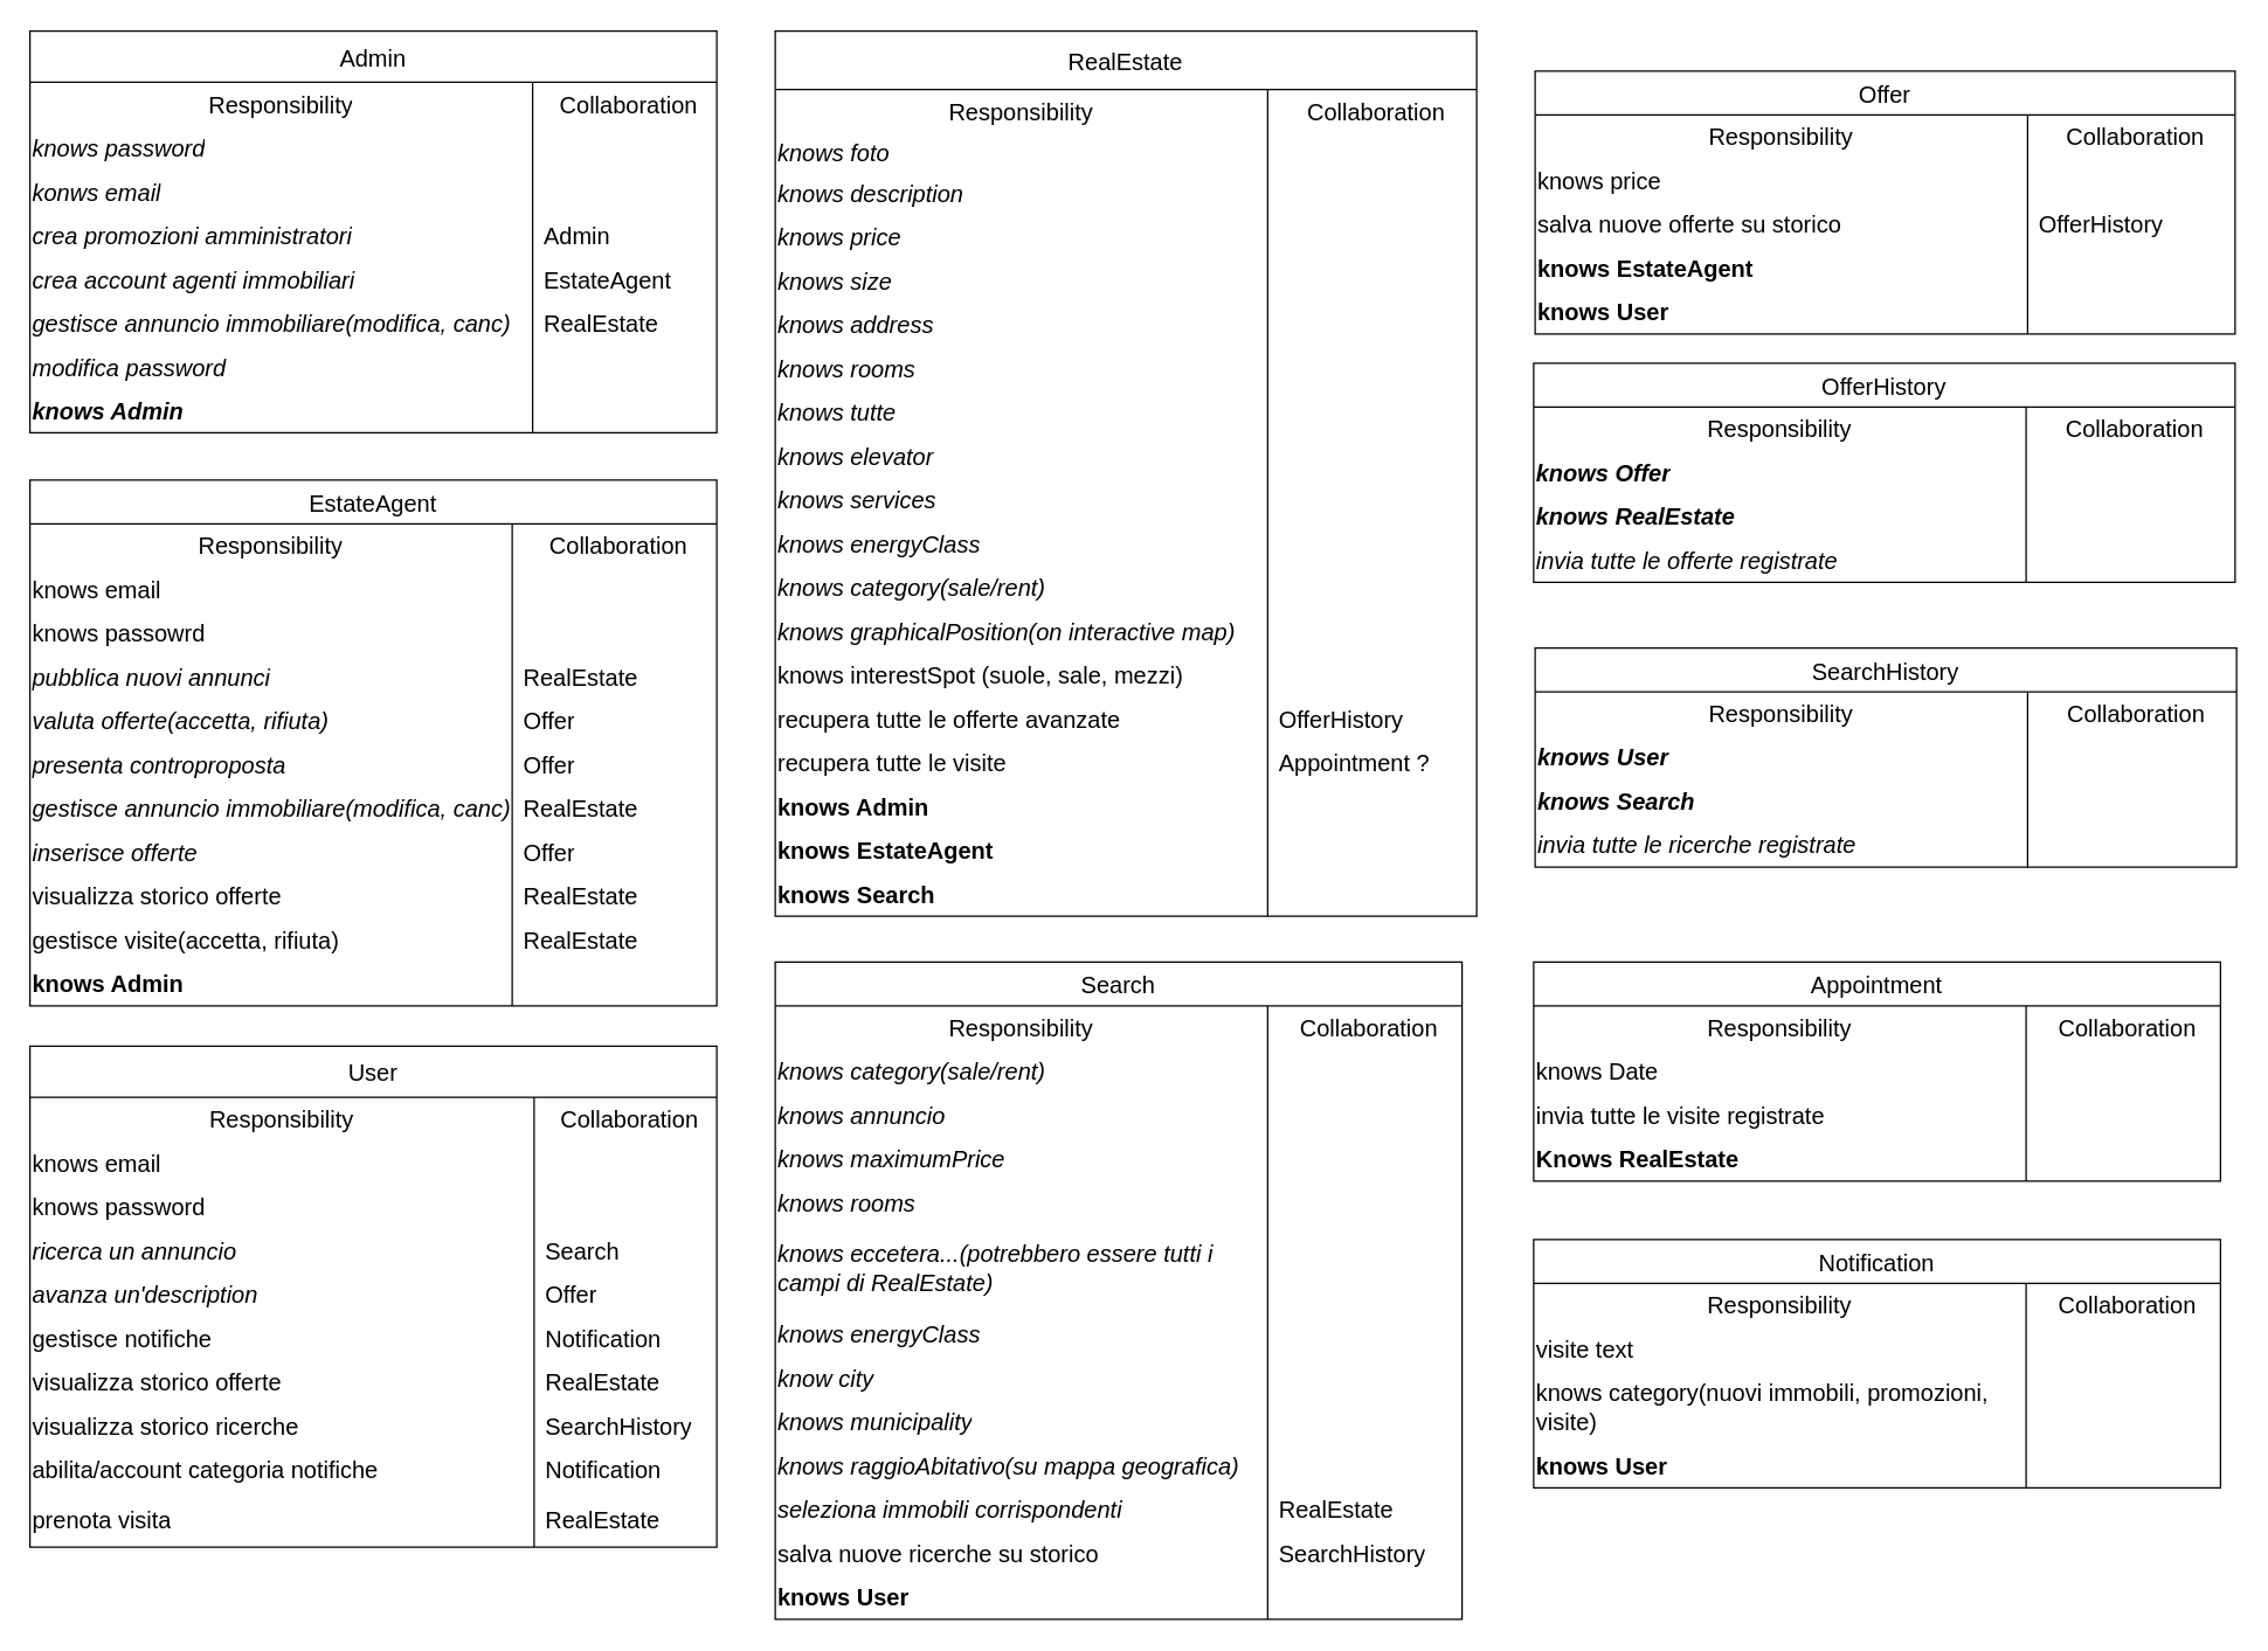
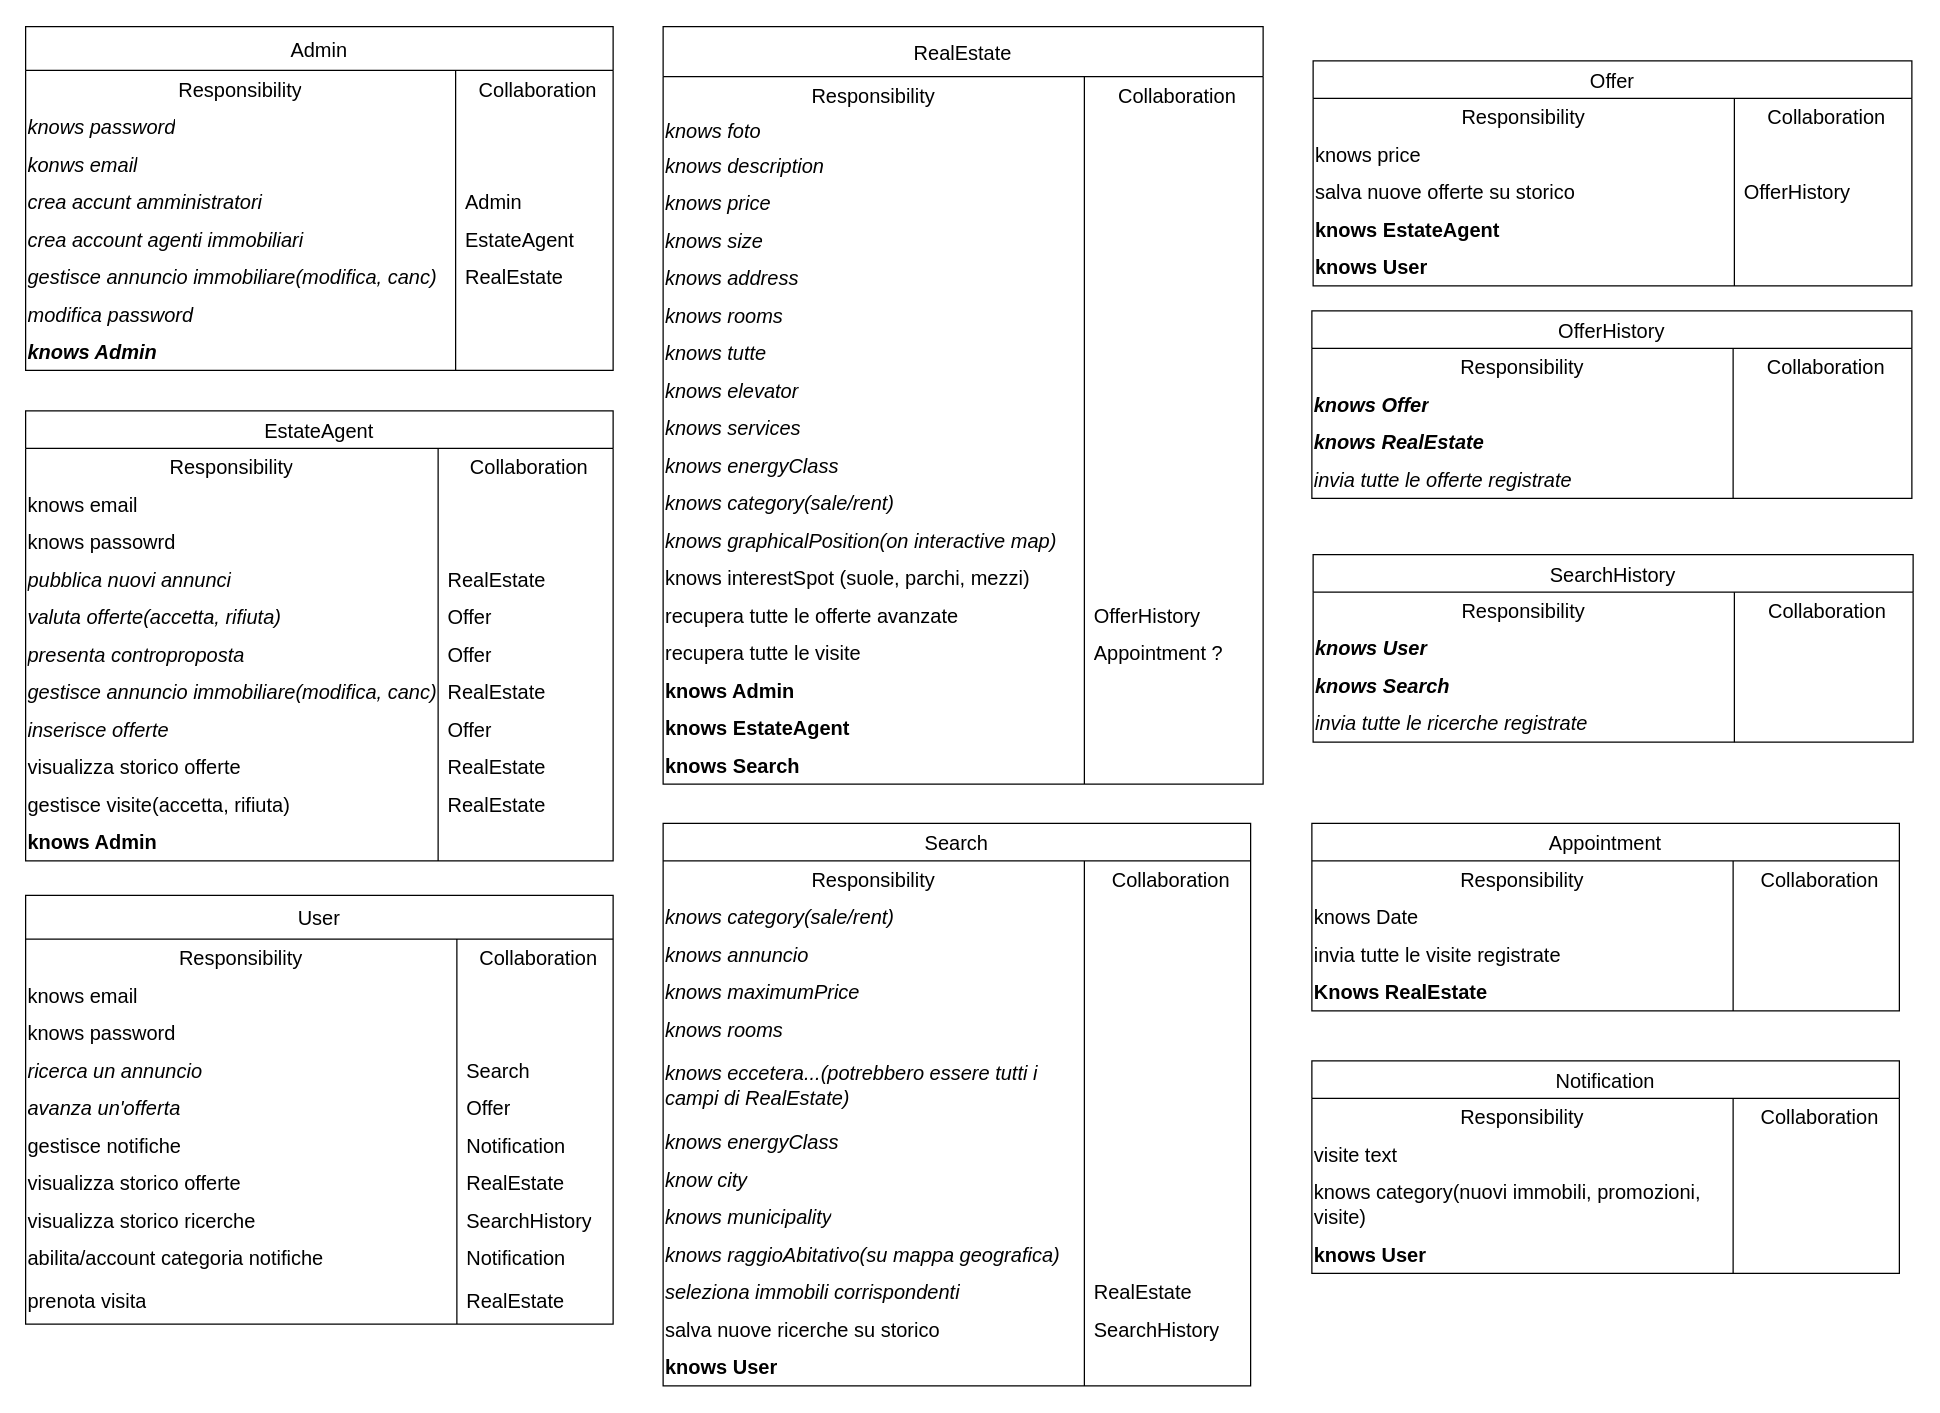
- <mxCell id="13" value="crea promozioni amministratori" style="shape=partialRectangle;html=1;whiteSpace=wrap;connectable=0;fillColor=none;top=0;left=0;bottom=0;right=0;overflow=hidden;strokeColor=inherit;fontSize=16;align=left;fontStyle=2" parent="12" vertex="1"><mxGeometry width="344" height="30" as="geometry"><mxRectangle width="344" height="30" as="alternateBounds" /></mxGeometry></mxCell>
+ <mxCell id="13" value="crea accunt amministratori" style="shape=partialRectangle;html=1;whiteSpace=wrap;connectable=0;fillColor=none;top=0;left=0;bottom=0;right=0;overflow=hidden;strokeColor=inherit;fontSize=16;align=left;fontStyle=2" parent="12" vertex="1"><mxGeometry width="344" height="30" as="geometry"><mxRectangle width="344" height="30" as="alternateBounds" /></mxGeometry></mxCell>
- <mxCell id="133" value="knows interestSpot (suole, sale, mezzi)" style="shape=partialRectangle;html=1;whiteSpace=wrap;connectable=0;fillColor=none;top=0;left=0;bottom=0;right=0;overflow=hidden;strokeColor=inherit;fontSize=16;align=left;" parent="132" vertex="1"><mxGeometry width="337" height="30" as="geometry"><mxRectangle width="337" height="30" as="alternateBounds" /></mxGeometry></mxCell>
+ <mxCell id="133" value="knows interestSpot (suole, parchi, mezzi)" style="shape=partialRectangle;html=1;whiteSpace=wrap;connectable=0;fillColor=none;top=0;left=0;bottom=0;right=0;overflow=hidden;strokeColor=inherit;fontSize=16;align=left;" parent="132" vertex="1"><mxGeometry width="337" height="30" as="geometry"><mxRectangle width="337" height="30" as="alternateBounds" /></mxGeometry></mxCell>
- <mxCell id="41" value="&lt;i&gt;avanza un'description&lt;/i&gt;" style="shape=partialRectangle;html=1;whiteSpace=wrap;connectable=0;fillColor=none;top=0;left=0;bottom=0;right=0;overflow=hidden;strokeColor=inherit;fontSize=16;align=left;" parent="40" vertex="1"><mxGeometry width="345" height="30" as="geometry"><mxRectangle width="345" height="30" as="alternateBounds" /></mxGeometry></mxCell>
+ <mxCell id="41" value="&lt;i&gt;avanza un'offerta&lt;/i&gt;" style="shape=partialRectangle;html=1;whiteSpace=wrap;connectable=0;fillColor=none;top=0;left=0;bottom=0;right=0;overflow=hidden;strokeColor=inherit;fontSize=16;align=left;" parent="40" vertex="1"><mxGeometry width="345" height="30" as="geometry"><mxRectangle width="345" height="30" as="alternateBounds" /></mxGeometry></mxCell>
